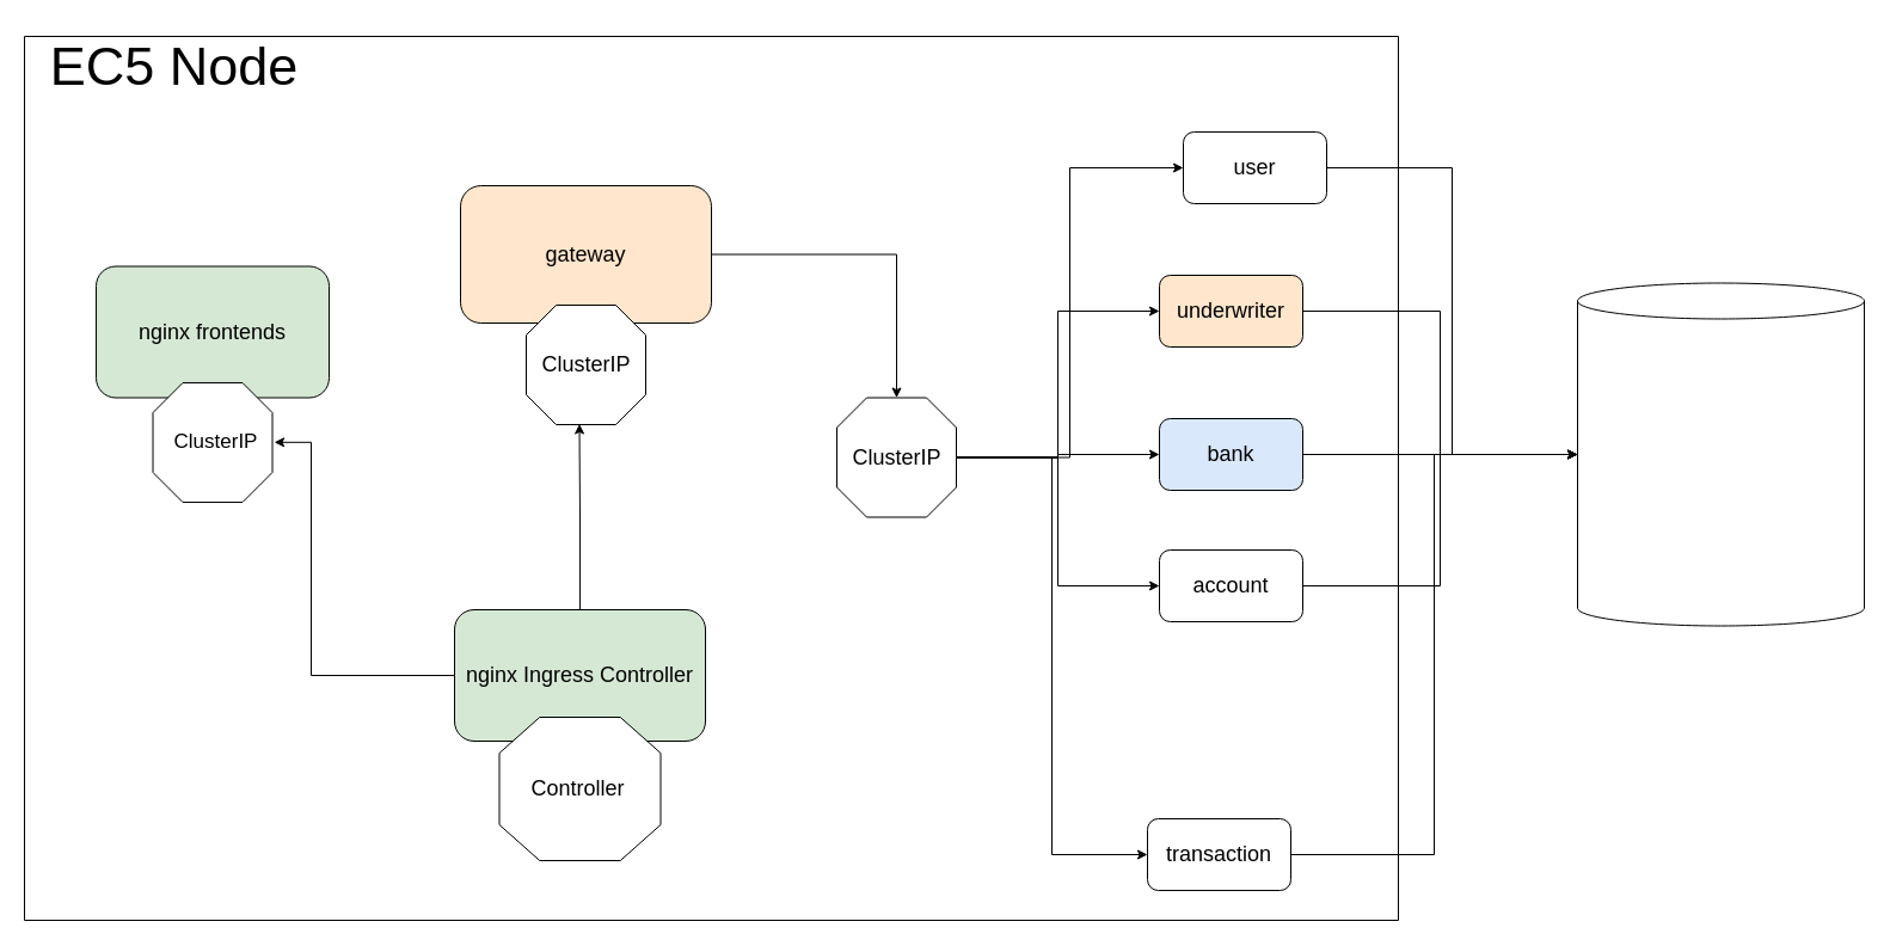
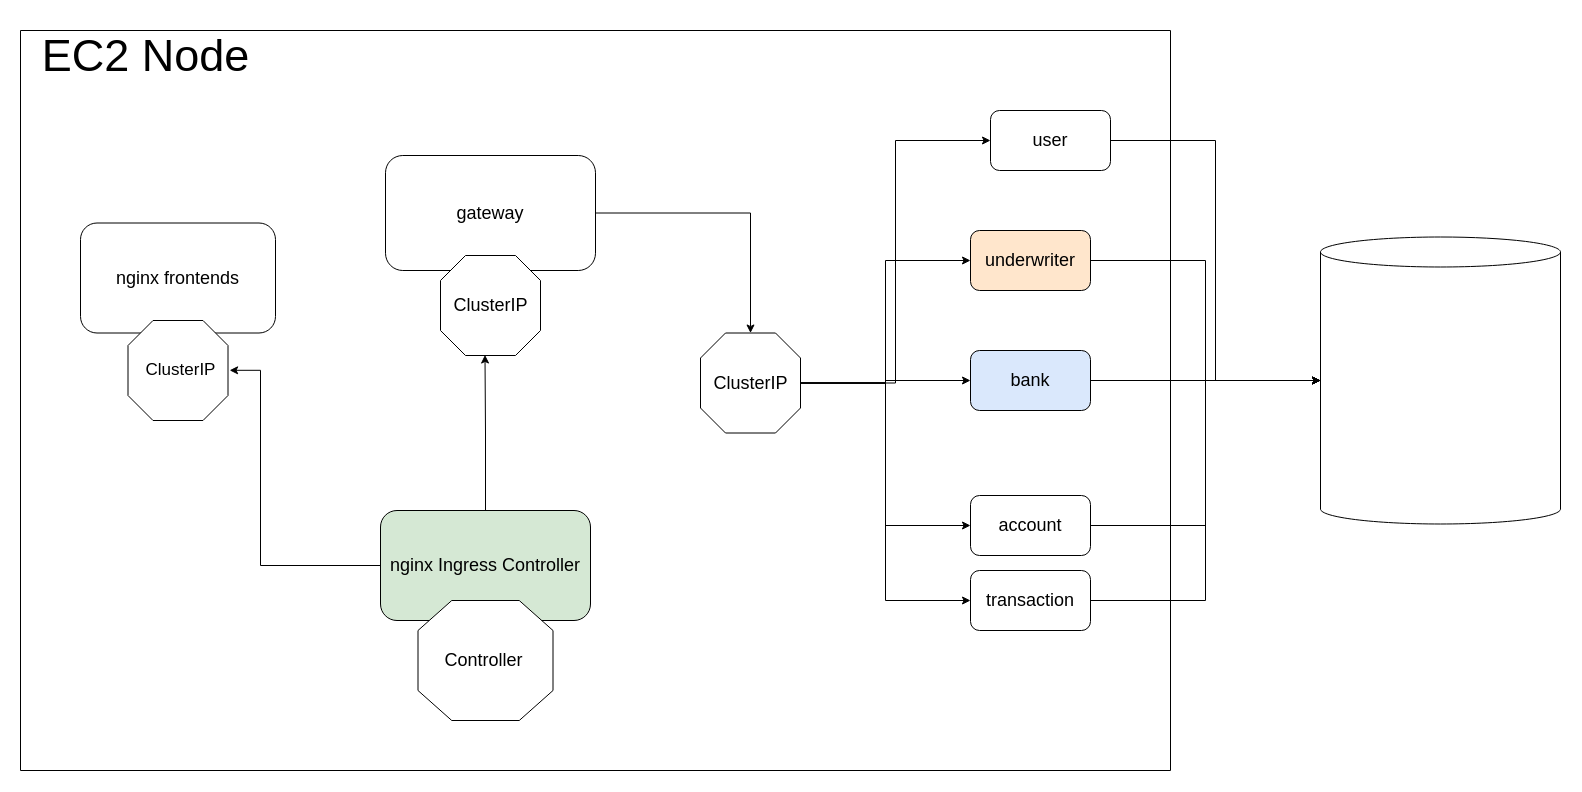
- <mxCell id="33" value="&lt;font style=&quot;font-size: 45px;&quot;&gt;EC5 Node&lt;/font&gt;" style="text;html=1;align=center;verticalAlign=middle;resizable=0;points=[];autosize=1;strokeColor=none;fillColor=none;" parent="1" vertex="1"><mxGeometry x="30" y="20" width="230" height="70" as="geometry" /></mxCell>
+ <mxCell id="33" value="&lt;font style=&quot;font-size: 45px;&quot;&gt;EC2 Node&lt;/font&gt;" style="text;html=1;align=center;verticalAlign=middle;resizable=0;points=[];autosize=1;strokeColor=none;fillColor=none;" parent="1" vertex="1"><mxGeometry x="30" y="20" width="230" height="70" as="geometry" /></mxCell>
- <mxCell id="8" value="&lt;font style=&quot;font-size: 18px;&quot;&gt;gateway&lt;/font&gt;" style="rounded=1;whiteSpace=wrap;html=1;fillColor=#ffe6cc;" parent="1" vertex="1"><mxGeometry x="385" y="155" width="210" height="115" as="geometry" /></mxCell>
+ <mxCell id="8" value="&lt;font style=&quot;font-size: 18px;&quot;&gt;gateway&lt;/font&gt;" style="rounded=1;whiteSpace=wrap;html=1;" parent="1" vertex="1"><mxGeometry x="385" y="155" width="210" height="115" as="geometry" /></mxCell>
- <mxCell id="13" value="&lt;font style=&quot;font-size: 18px;&quot;&gt;nginx frontends&lt;/font&gt;" style="rounded=1;whiteSpace=wrap;html=1;fillColor=#d5e8d4;" parent="1" vertex="1"><mxGeometry x="80" y="222.5" width="195" height="110" as="geometry" /></mxCell>
+ <mxCell id="13" value="&lt;font style=&quot;font-size: 18px;&quot;&gt;nginx frontends&lt;/font&gt;" style="rounded=1;whiteSpace=wrap;html=1;" parent="1" vertex="1"><mxGeometry x="80" y="222.5" width="195" height="110" as="geometry" /></mxCell>
- <mxCell id="17" value="&lt;font style=&quot;font-size: 18px;&quot;&gt;account&lt;/font&gt;" style="rounded=1;whiteSpace=wrap;html=1;" parent="1" vertex="1"><mxGeometry x="970" y="460" width="120" height="60" as="geometry" /></mxCell>
+ <mxCell id="17" value="&lt;font style=&quot;font-size: 18px;&quot;&gt;account&lt;/font&gt;" style="rounded=1;whiteSpace=wrap;html=1;" parent="1" vertex="1"><mxGeometry x="970" y="495" width="120" height="60" as="geometry" /></mxCell>
- <mxCell id="19" value="&lt;font style=&quot;font-size: 18px;&quot;&gt;transaction&lt;/font&gt;" style="rounded=1;whiteSpace=wrap;html=1;" parent="1" vertex="1"><mxGeometry x="960" y="685" width="120" height="60" as="geometry" /></mxCell>
+ <mxCell id="19" value="&lt;font style=&quot;font-size: 18px;&quot;&gt;transaction&lt;/font&gt;" style="rounded=1;whiteSpace=wrap;html=1;" parent="1" vertex="1"><mxGeometry x="970" y="570" width="120" height="60" as="geometry" /></mxCell>
